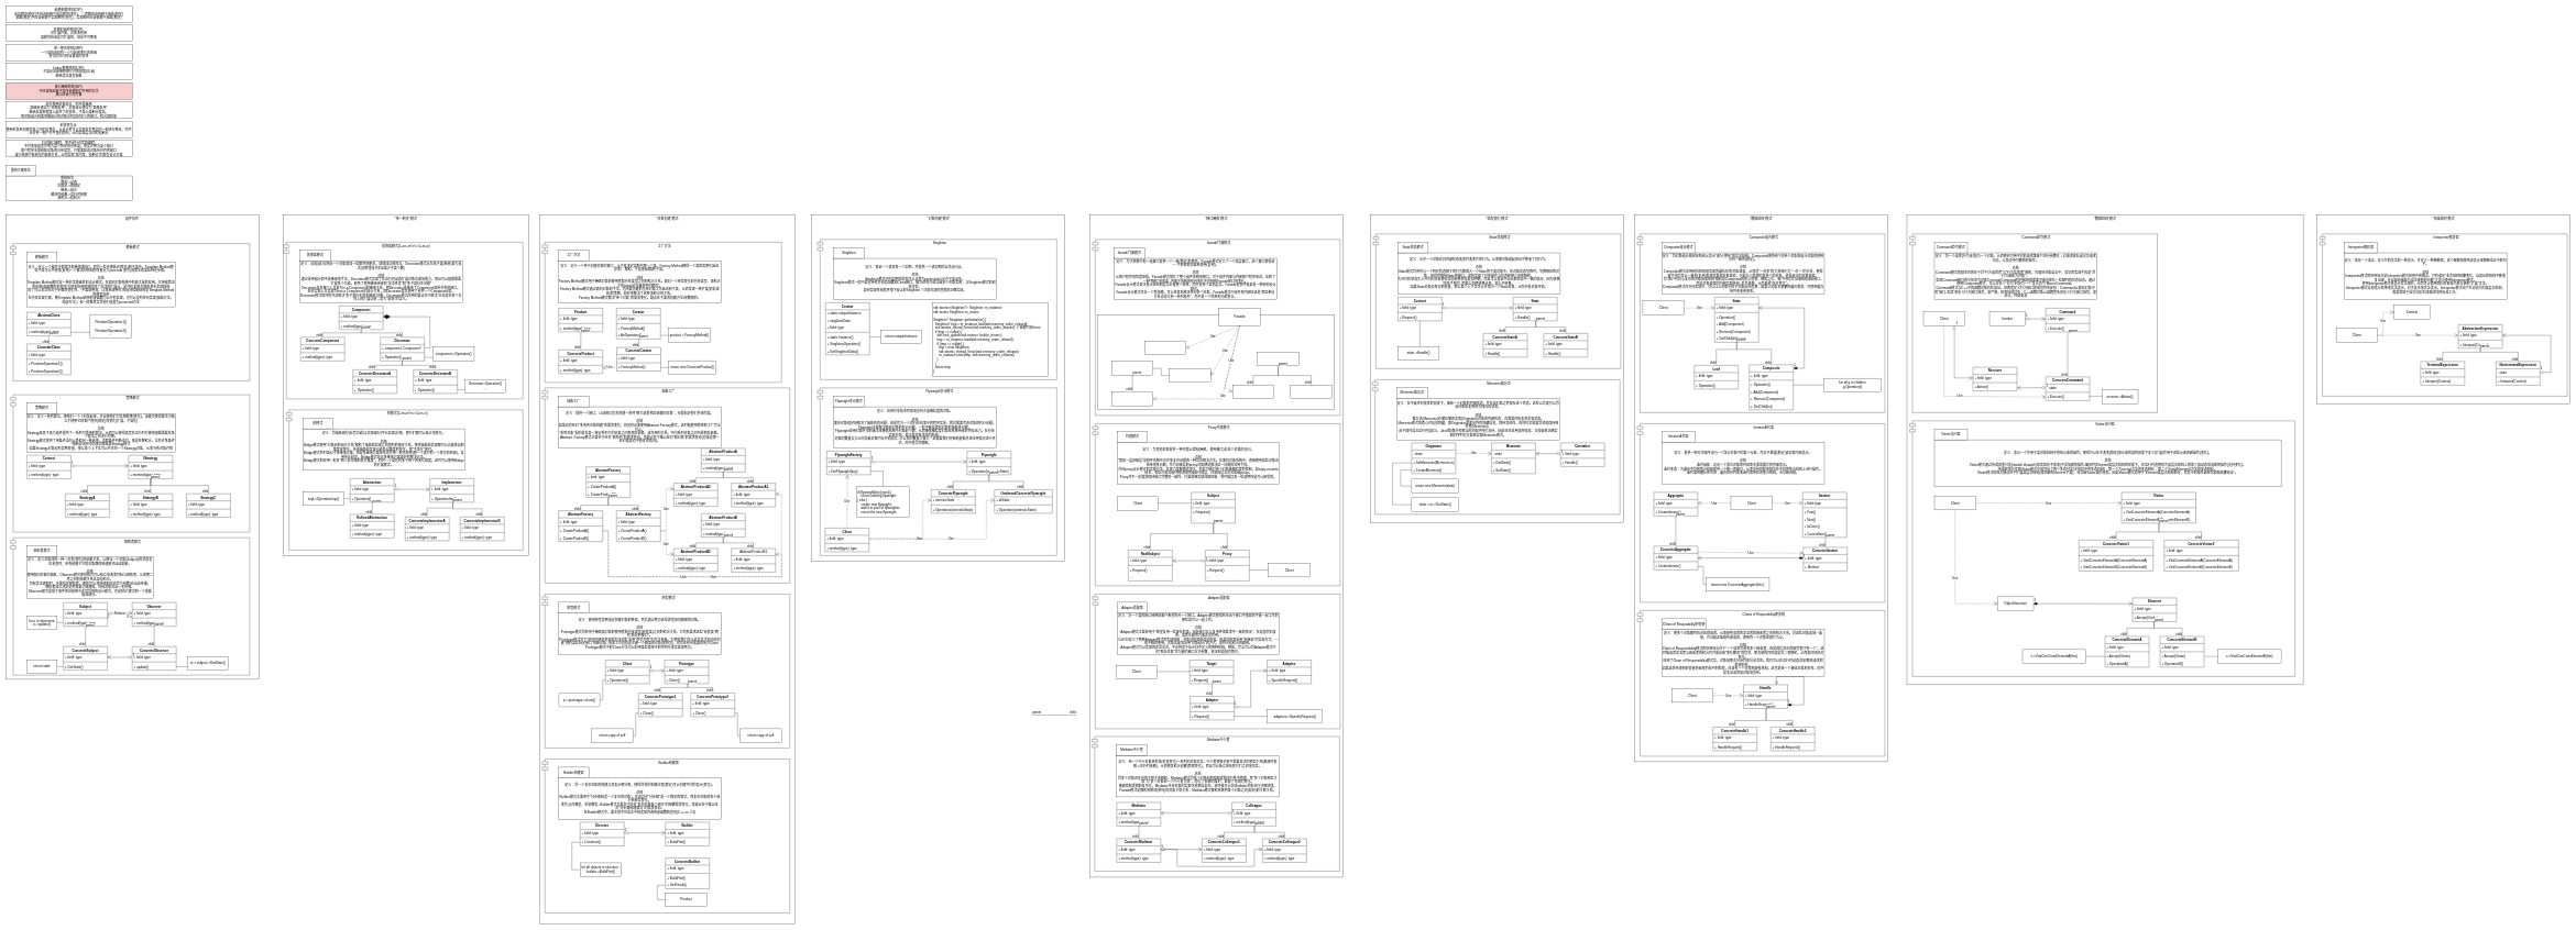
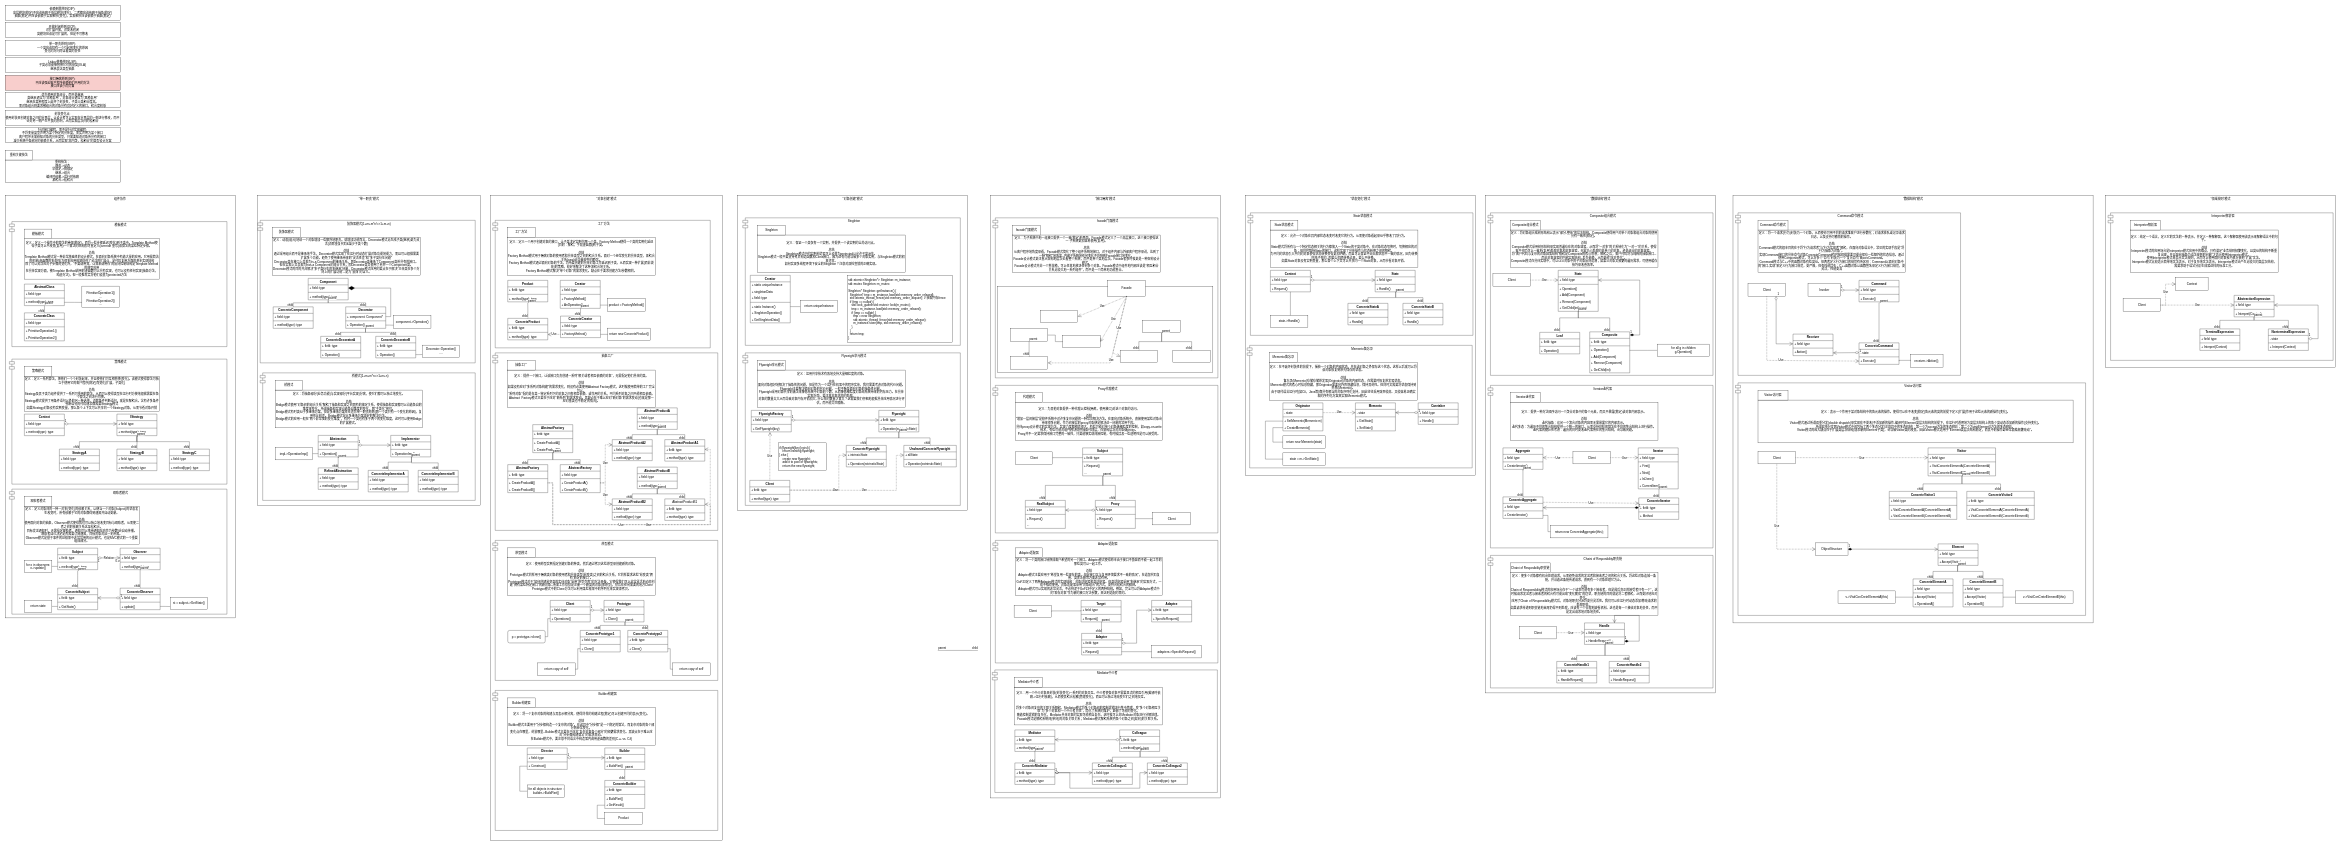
- <mxCell id="376" value="" style="endArrow=none;html=1;edgeStyle=orthogonalEdgeStyle;rounded=0;exitX=1;exitY=0.5;exitDx=0;exitDy=0;entryX=0.5;entryY=0;entryDx=0;entryDy=0;" parent="366" source="370" target="375" edge="1"><mxGeometry relative="1" as="geometry"><mxPoint x="176" y="-285" as="sourcePoint" /><mxPoint x="186" y="120" as="targetPoint" /></mxGeometry></mxCell>
+ <mxCell id="337" value="" style="endArrow=none;html=1;edgeStyle=orthogonalEdgeStyle;rounded=0;exitX=0.5;exitY=1;exitDx=0;exitDy=0;entryX=0.5;entryY=0;entryDx=0;entryDy=0;" parent="322" source="332" target="327" edge="1"><mxGeometry relative="1" as="geometry"><mxPoint x="360" y="290" as="sourcePoint" /><mxPoint x="520" y="290" as="targetPoint" /></mxGeometry></mxCell>
+ <mxCell id="338" value="parent" style="edgeLabel;resizable=0;html=1;align=left;verticalAlign=bottom;" parent="337" connectable="0" vertex="1"><mxGeometry x="-1" relative="1" as="geometry" /></mxCell>
+ <mxCell id="339" value="child" style="edgeLabel;resizable=0;html=1;align=right;verticalAlign=bottom;" parent="337" connectable="0" vertex="1"><mxGeometry x="1" relative="1" as="geometry" /></mxCell>
